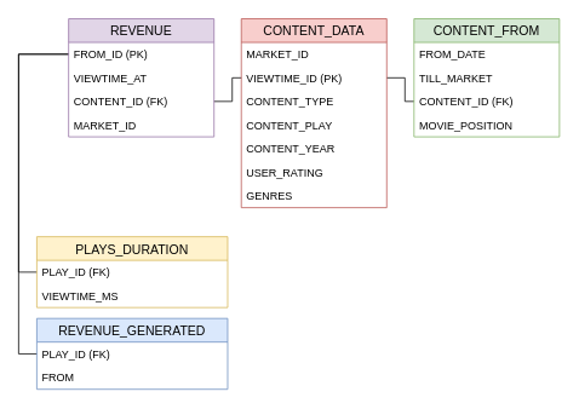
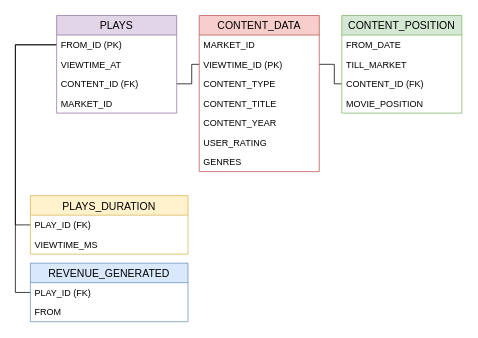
- <mxCell id="12" value="REVENUE" style="swimlane;fontStyle=0;childLayout=stackLayout;horizontal=1;startSize=26;horizontalStack=0;resizeParent=1;resizeParentMax=0;resizeLast=0;collapsible=1;marginBottom=0;align=center;fontSize=14;fillColor=#e1d5e7;strokeColor=#9673a6;" parent="1" vertex="1"><mxGeometry x="75" y="20" width="160" height="130" as="geometry" /></mxCell>
+ <mxCell id="12" value="PLAYS" style="swimlane;fontStyle=0;childLayout=stackLayout;horizontal=1;startSize=26;horizontalStack=0;resizeParent=1;resizeParentMax=0;resizeLast=0;collapsible=1;marginBottom=0;align=center;fontSize=14;fillColor=#e1d5e7;strokeColor=#9673a6;" parent="1" vertex="1"><mxGeometry x="75" y="20" width="160" height="130" as="geometry" /></mxCell>
- <mxCell id="25" value="CONTENT_FROM" style="swimlane;fontStyle=0;childLayout=stackLayout;horizontal=1;startSize=26;horizontalStack=0;resizeParent=1;resizeParentMax=0;resizeLast=0;collapsible=1;marginBottom=0;align=center;fontSize=14;fillColor=#d5e8d4;strokeColor=#82b366;" parent="1" vertex="1"><mxGeometry x="455" y="20" width="160" height="130" as="geometry"><mxRectangle x="600" y="270" width="170" height="26" as="alternateBounds" /></mxGeometry></mxCell>
+ <mxCell id="25" value="CONTENT_POSITION" style="swimlane;fontStyle=0;childLayout=stackLayout;horizontal=1;startSize=26;horizontalStack=0;resizeParent=1;resizeParentMax=0;resizeLast=0;collapsible=1;marginBottom=0;align=center;fontSize=14;fillColor=#d5e8d4;strokeColor=#82b366;" parent="1" vertex="1"><mxGeometry x="455" y="20" width="160" height="130" as="geometry"><mxRectangle x="600" y="270" width="170" height="26" as="alternateBounds" /></mxGeometry></mxCell>
- <mxCell id="21" value="CONTENT_PLAY&#10;" style="text;strokeColor=none;fillColor=none;spacingLeft=4;spacingRight=4;overflow=hidden;rotatable=0;points=[[0,0.5],[1,0.5]];portConstraint=eastwest;fontSize=12;" parent="17" vertex="1"><mxGeometry y="104" width="160" height="26" as="geometry" /></mxCell>
+ <mxCell id="21" value="CONTENT_TITLE&#10;" style="text;strokeColor=none;fillColor=none;spacingLeft=4;spacingRight=4;overflow=hidden;rotatable=0;points=[[0,0.5],[1,0.5]];portConstraint=eastwest;fontSize=12;" parent="17" vertex="1"><mxGeometry y="104" width="160" height="26" as="geometry" /></mxCell>
